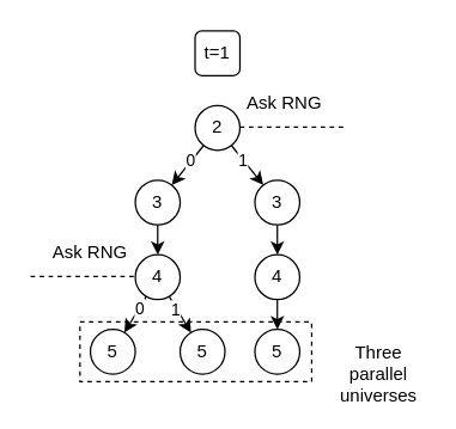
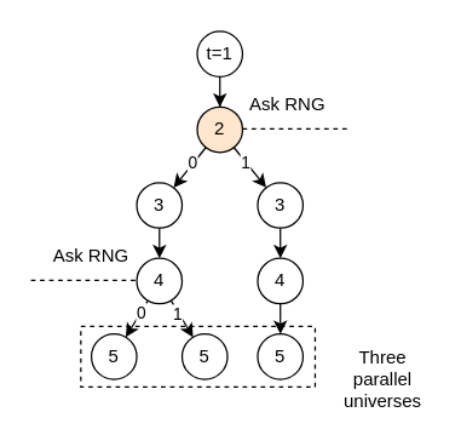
- <mxCell id="3" value="t=1" style="whiteSpace=wrap;html=1;aspect=fixed;rounded=1;" parent="1" vertex="1"><mxGeometry x="130" y="20" width="30" height="30" as="geometry" /></mxCell>
+ <mxCell id="3" value="t=1" style="ellipse;whiteSpace=wrap;html=1;aspect=fixed;" parent="1" vertex="1"><mxGeometry x="130" y="20" width="30" height="30" as="geometry" /></mxCell>
+ <mxCell id="2" style="edgeStyle=orthogonalEdgeStyle;rounded=0;orthogonalLoop=1;jettySize=auto;html=1;entryX=0.5;entryY=0;entryDx=0;entryDy=0;" parent="1" source="3" target="8" edge="1"><mxGeometry relative="1" as="geometry" /></mxCell>
- <mxCell id="8" value="2" style="ellipse;whiteSpace=wrap;html=1;aspect=fixed;" parent="1" vertex="1"><mxGeometry x="130" y="70" width="30" height="30" as="geometry" /></mxCell>
+ <mxCell id="8" value="2" style="ellipse;whiteSpace=wrap;html=1;aspect=fixed;fillColor=#ffe6cc;" parent="1" vertex="1"><mxGeometry x="130" y="70" width="30" height="30" as="geometry" /></mxCell>
